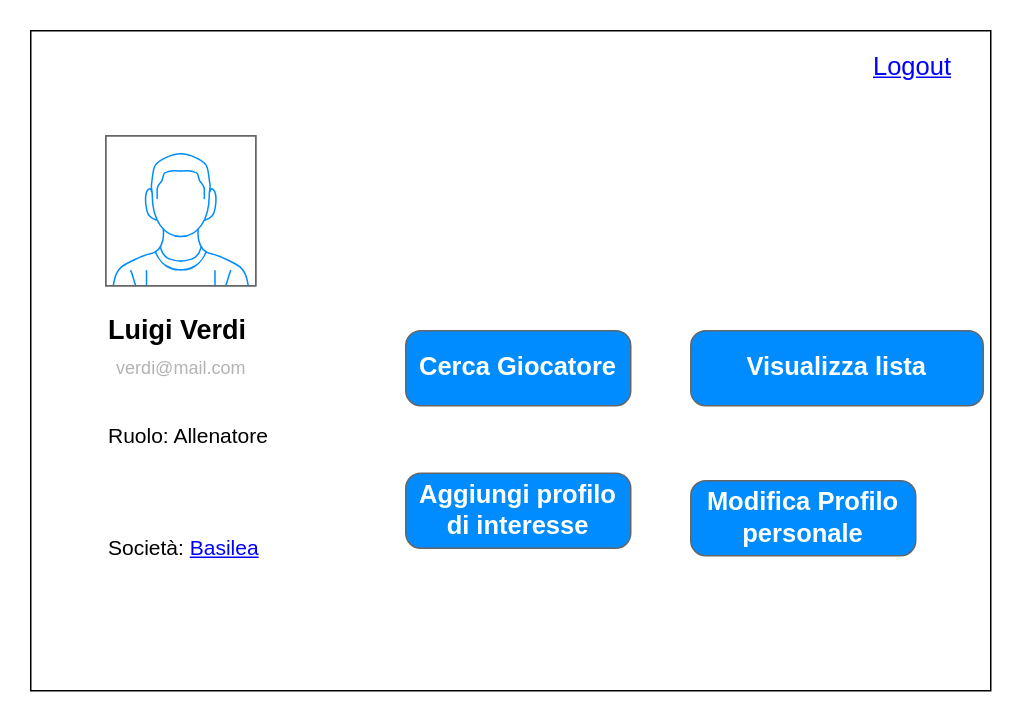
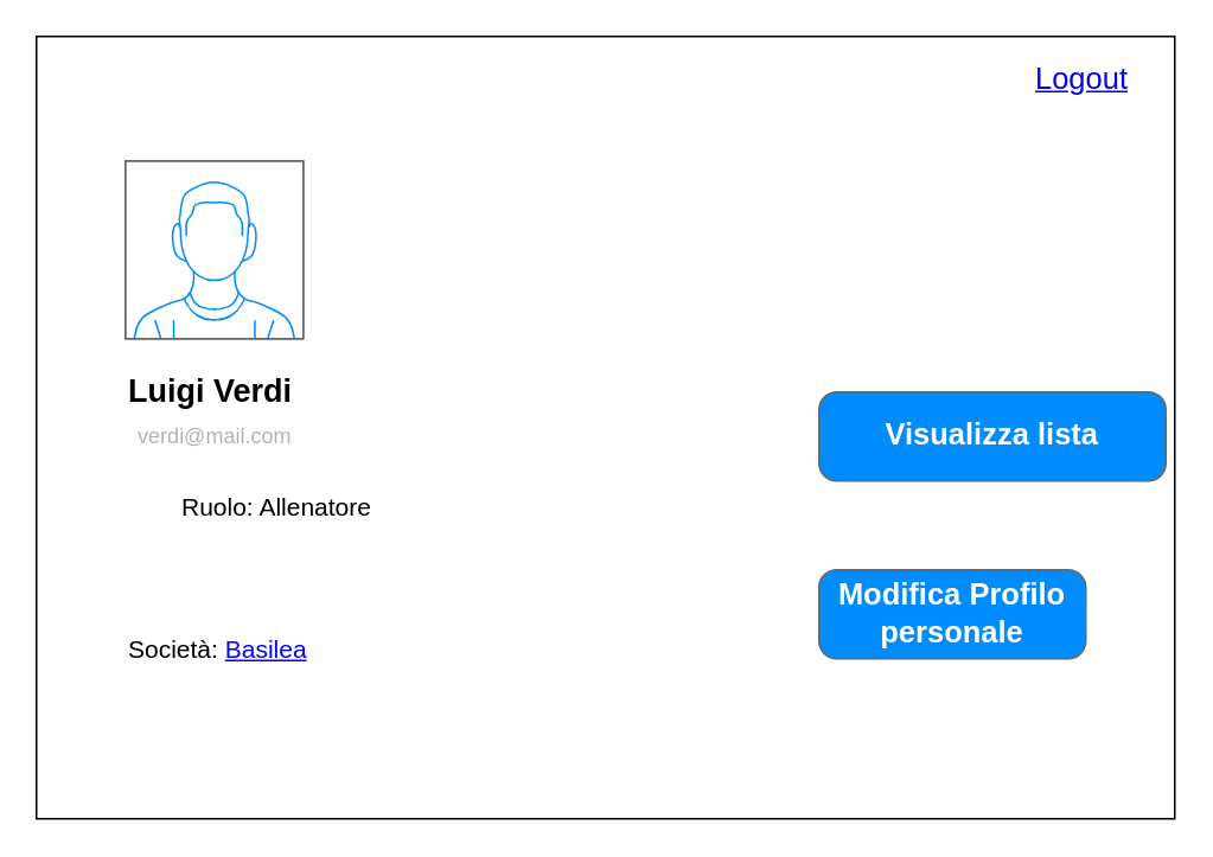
- <mxCell id="7" value="Cerca Giocatore" style="strokeWidth=1;shadow=0;dashed=0;align=center;html=1;shape=mxgraph.mockup.buttons.button;strokeColor=#666666;fontColor=#ffffff;mainText=;buttonStyle=round;fontSize=17;fontStyle=1;fillColor=#008cff;whiteSpace=wrap;" parent="1" vertex="1"><mxGeometry x="270" y="220" width="150" height="50" as="geometry" /></mxCell>
- <mxCell id="5" value="&lt;font style=&quot;font-size: 14px&quot;&gt;Ruolo: Allenatore&amp;nbsp;&lt;/font&gt;" style="text;html=1;align=left;verticalAlign=middle;resizable=0;points=[];autosize=1;" parent="1" vertex="1"><mxGeometry x="70" y="280" width="130" height="20" as="geometry" /></mxCell>
+ <mxCell id="5" value="&lt;font style=&quot;font-size: 14px&quot;&gt;Ruolo: Allenatore&amp;nbsp;&lt;/font&gt;" style="text;html=1;align=left;verticalAlign=middle;resizable=0;points=[];autosize=1;" parent="1" vertex="1"><mxGeometry x="100" y="275" width="130" height="20" as="geometry" /></mxCell>
- <mxCell id="10" value="Aggiungi profilo di interesse" style="strokeWidth=1;shadow=0;dashed=0;align=center;html=1;shape=mxgraph.mockup.buttons.button;strokeColor=#666666;fontColor=#ffffff;mainText=;buttonStyle=round;fontSize=17;fontStyle=1;fillColor=#008cff;whiteSpace=wrap;" parent="1" vertex="1"><mxGeometry x="270" y="315" width="150" height="50" as="geometry" /></mxCell>
